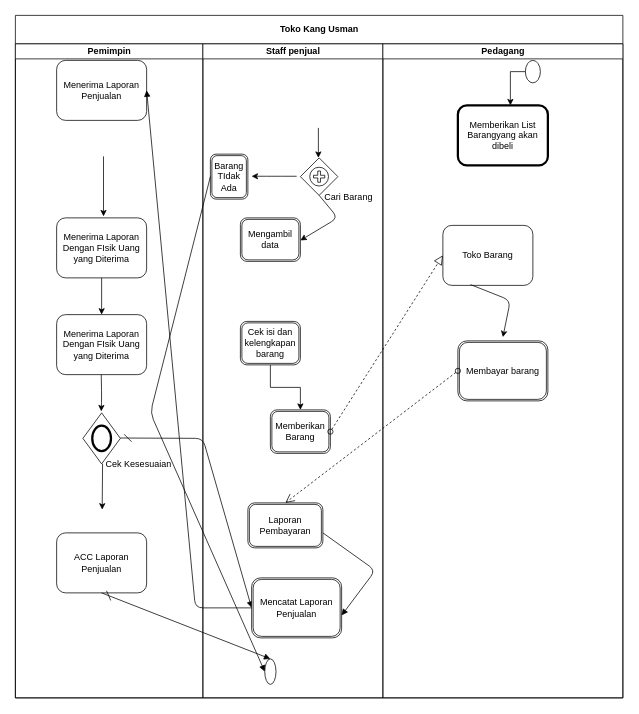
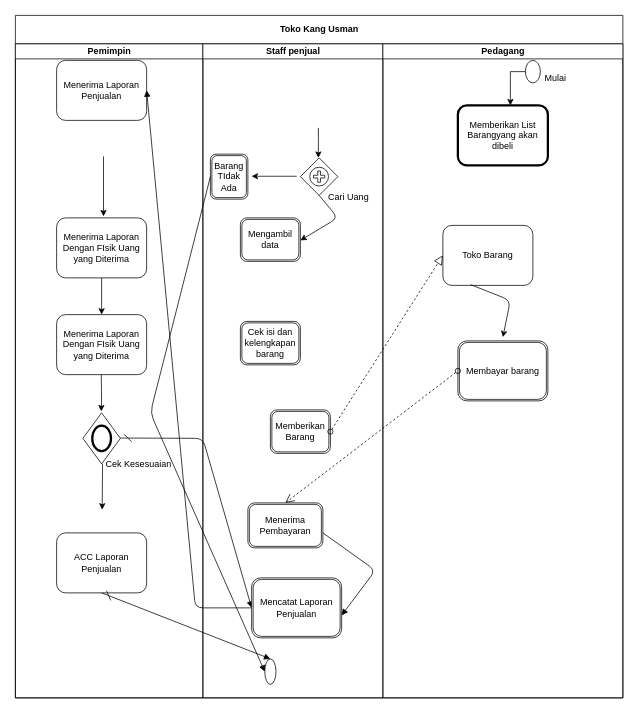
+ <mxCell id="38" value="Mulai" style="text;html=1;align=center;verticalAlign=middle;resizable=0;points=[];autosize=1;" vertex="1" parent="1"><mxGeometry x="720" y="94" width="40" height="20" as="geometry" /></mxCell>
- <mxCell id="42" value="Cari Barang" style="text;html=1;align=center;verticalAlign=middle;resizable=0;points=[];autosize=1;" vertex="1" parent="1"><mxGeometry x="424" y="252" width="80" height="20" as="geometry" /></mxCell>
+ <mxCell id="42" value="Cari Uang" style="text;html=1;align=center;verticalAlign=middle;resizable=0;points=[];autosize=1;" vertex="1" parent="1"><mxGeometry x="424" y="252" width="80" height="20" as="geometry" /></mxCell>
- <mxCell id="20" value="" style="edgeStyle=orthogonalEdgeStyle;rounded=0;orthogonalLoop=1;jettySize=auto;html=1;" edge="1" parent="15" source="21" target="22"><mxGeometry relative="1" as="geometry" /></mxCell>
- <mxCell id="25" value="Laporan Pembayaran" style="shape=ext;rounded=1;html=1;whiteSpace=wrap;double=1;" vertex="1" parent="15"><mxGeometry x="60" y="612" width="100" height="60" as="geometry" /></mxCell>
+ <mxCell id="25" value="Menerima Pembayaran" style="shape=ext;rounded=1;html=1;whiteSpace=wrap;double=1;" vertex="1" parent="15"><mxGeometry x="60" y="612" width="100" height="60" as="geometry" /></mxCell>
